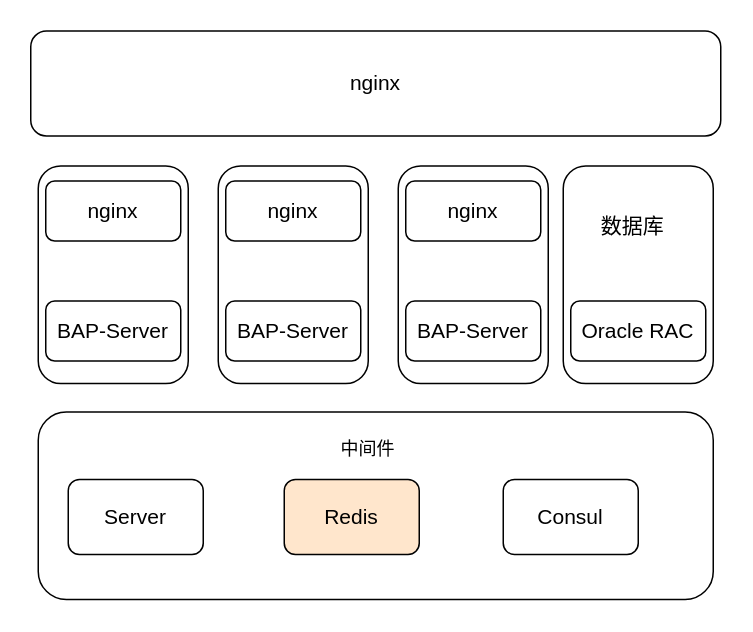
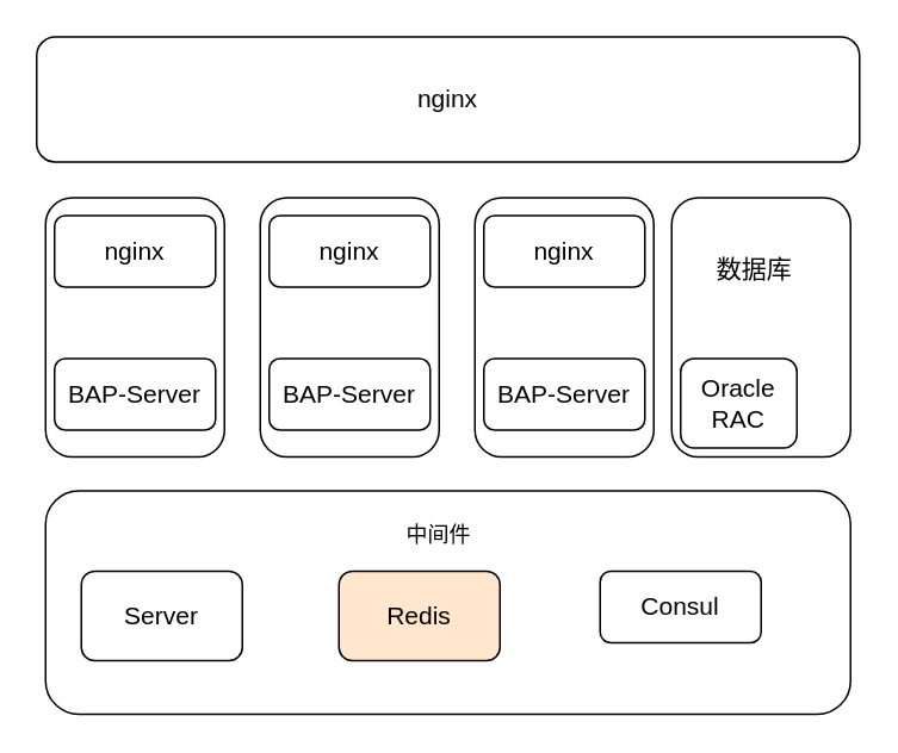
- <mxCell id="18" value="&lt;font style=&quot;font-size: 14px&quot;&gt;Oracle RAC&lt;/font&gt;" style="rounded=1;whiteSpace=wrap;html=1;" vertex="1" parent="1"><mxGeometry x="380" y="200" width="90" height="40" as="geometry" /></mxCell>
+ <mxCell id="18" value="&lt;font style=&quot;font-size: 14px&quot;&gt;Oracle RAC&lt;/font&gt;" style="rounded=1;whiteSpace=wrap;html=1;" vertex="1" parent="1"><mxGeometry x="380" y="200" width="65" height="50" as="geometry" /></mxCell>
- <mxCell id="9" value="&lt;font style=&quot;font-size: 14px&quot;&gt;Consul&lt;/font&gt;" style="rounded=1;whiteSpace=wrap;html=1;" vertex="1" parent="1"><mxGeometry x="335" y="319" width="90" height="50" as="geometry" /></mxCell>
+ <mxCell id="9" value="&lt;font style=&quot;font-size: 14px&quot;&gt;Consul&lt;/font&gt;" style="rounded=1;whiteSpace=wrap;html=1;" vertex="1" parent="1"><mxGeometry x="335" y="319" width="90" height="40" as="geometry" /></mxCell>
